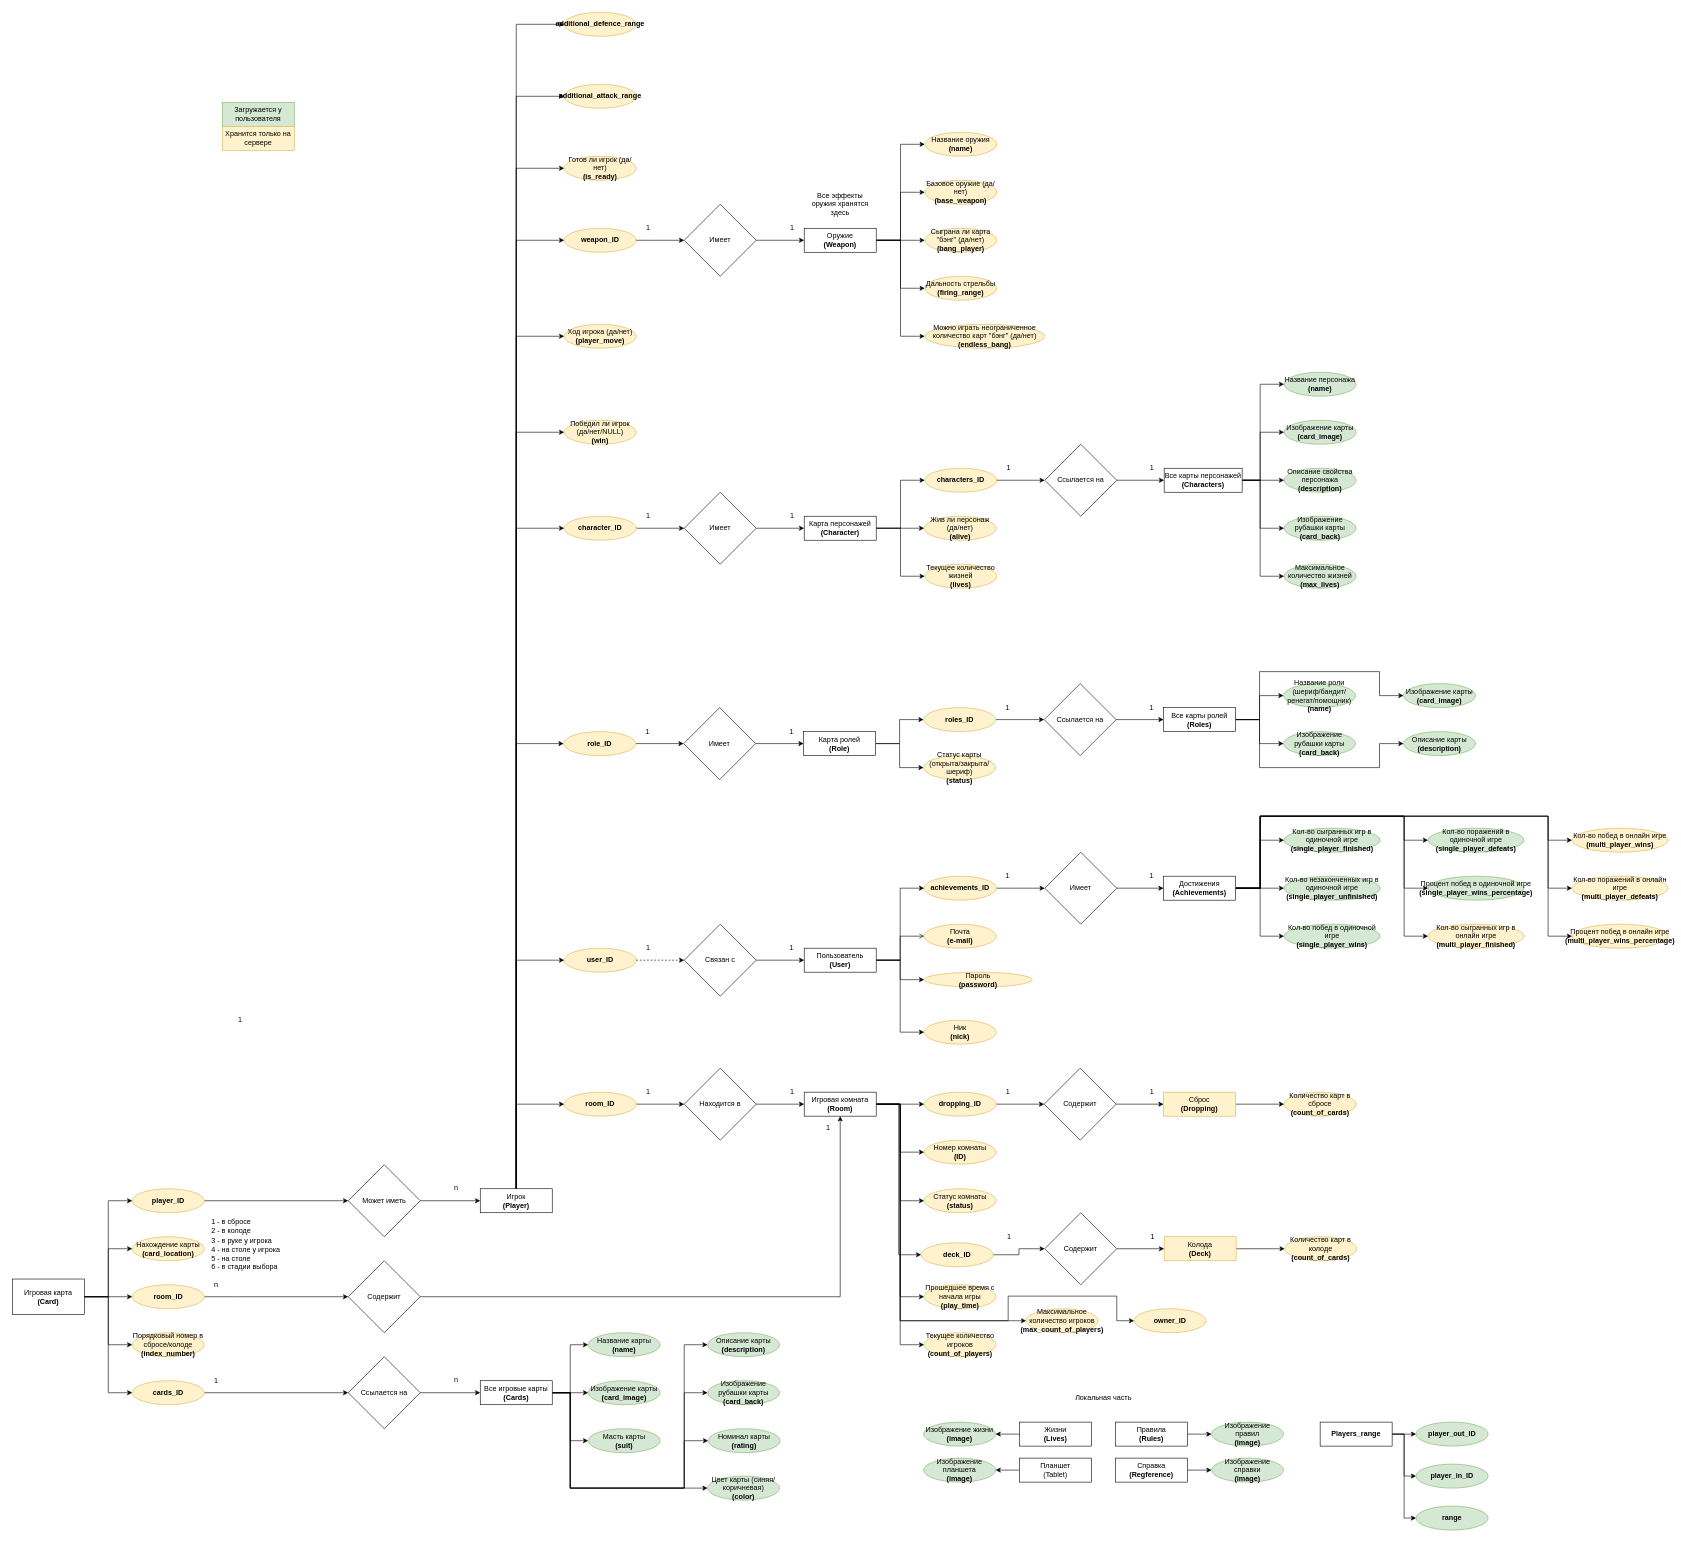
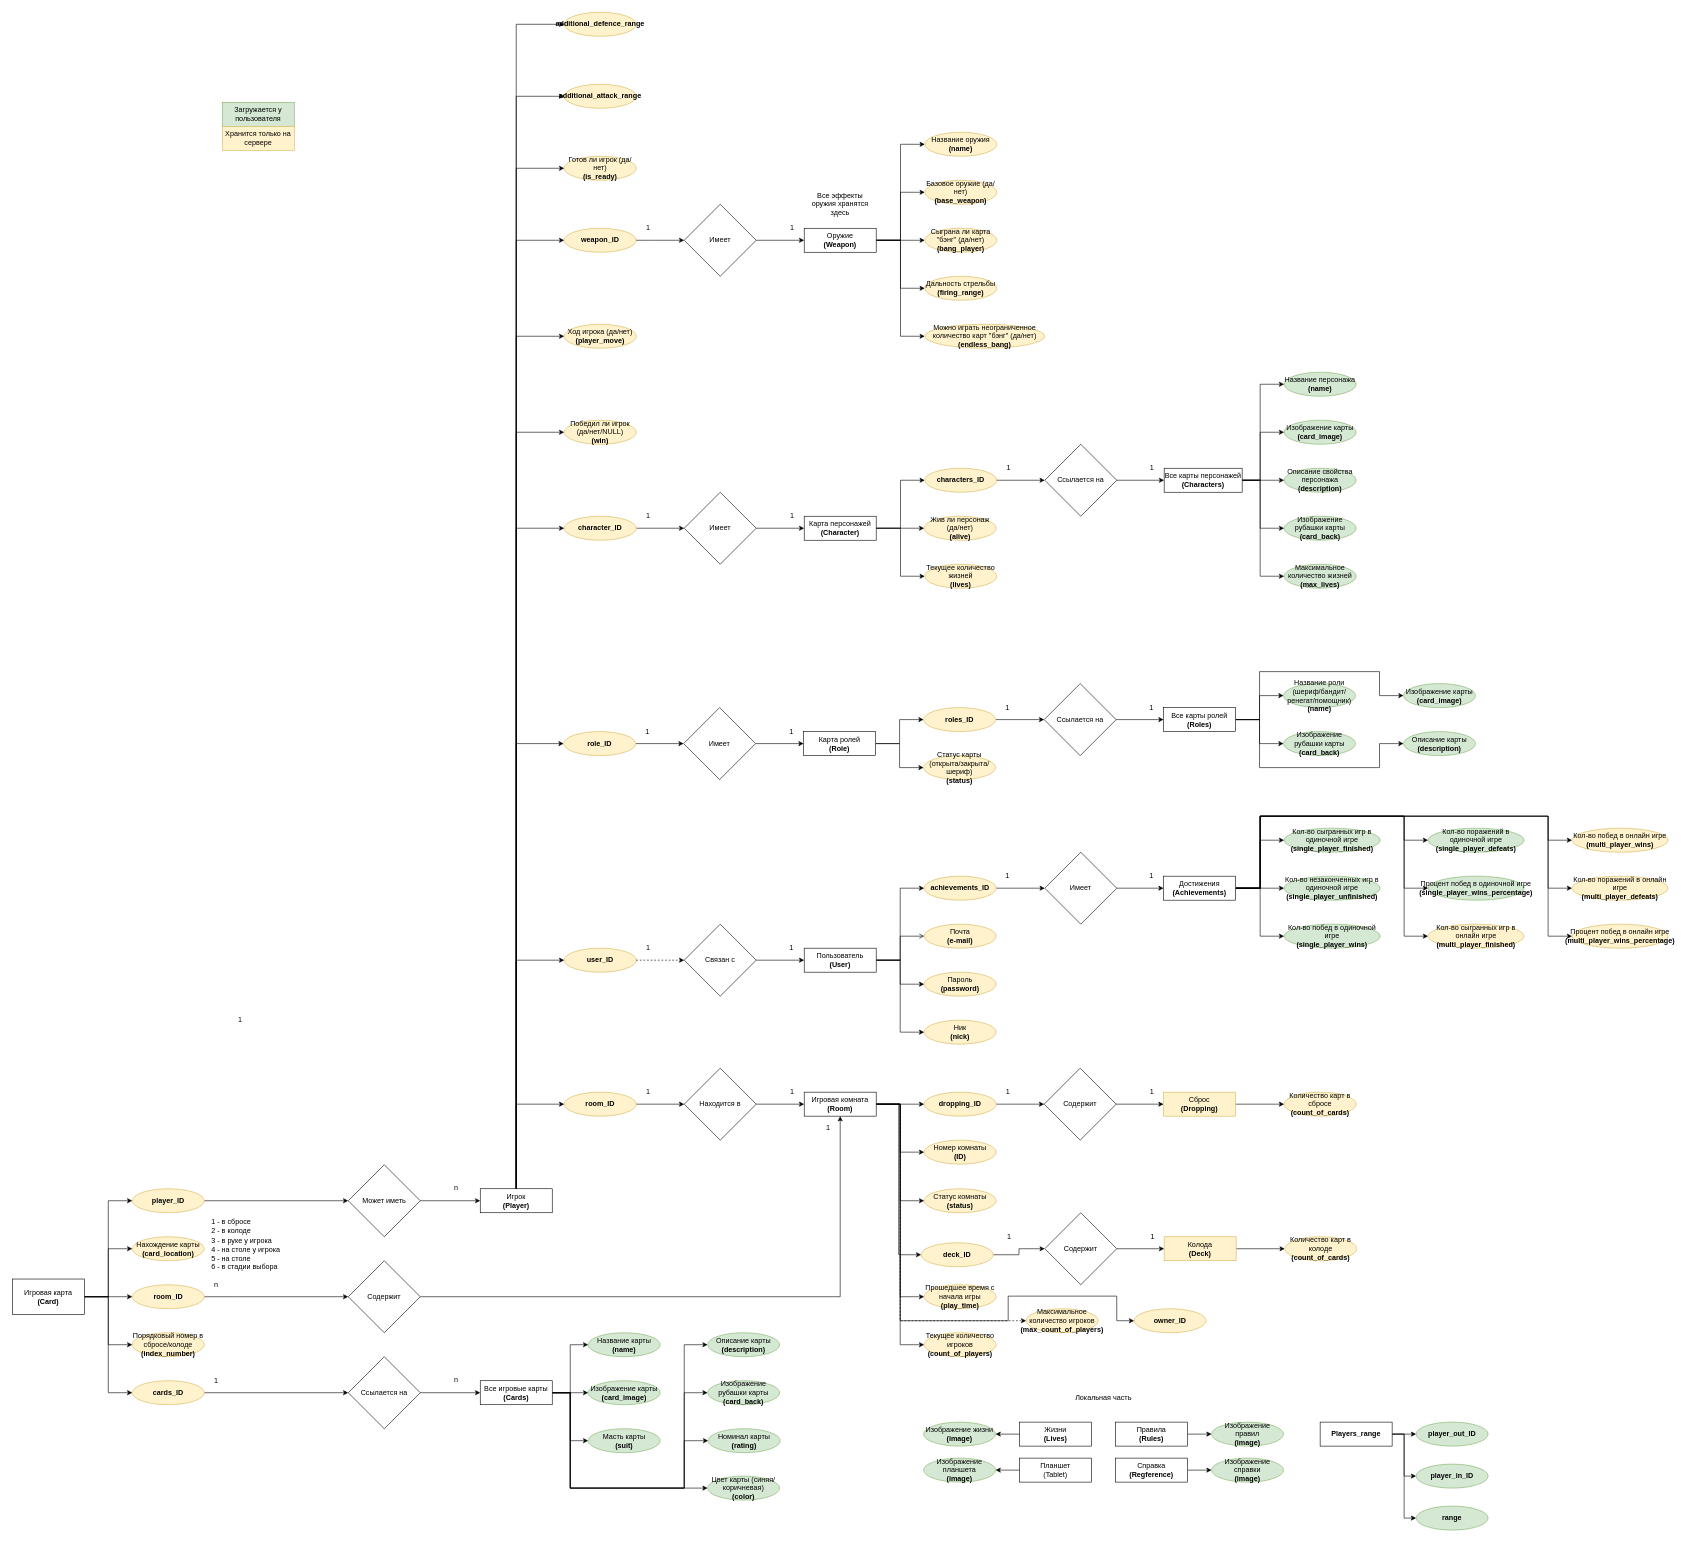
- <mxCell id="8" value="Пароль&lt;br&gt;&lt;b&gt;(password)&lt;/b&gt;" style="ellipse;whiteSpace=wrap;html=1;fillColor=#fff2cc;strokeColor=#d6b656;" parent="1" vertex="1"><mxGeometry x="1540" y="1620" width="180" height="25" as="geometry" /></mxCell>
+ <mxCell id="8" value="Пароль&lt;br&gt;&lt;b&gt;(password)&lt;/b&gt;" style="ellipse;whiteSpace=wrap;html=1;fillColor=#fff2cc;strokeColor=#d6b656;" parent="1" vertex="1"><mxGeometry x="1540" y="1620" width="120" height="40" as="geometry" /></mxCell>
- <mxCell id="48" style="edgeStyle=orthogonalEdgeStyle;rounded=0;orthogonalLoop=1;jettySize=auto;html=1;entryX=0;entryY=0.5;entryDx=0;entryDy=0;" edge="1" parent="1" source="50" target="228"><mxGeometry relative="1" as="geometry"><Array as="points"><mxPoint x="1500" y="1840" /><mxPoint x="1500" y="2201" /></Array></mxGeometry></mxCell>
+ <mxCell id="48" style="edgeStyle=orthogonalEdgeStyle;rounded=0;orthogonalLoop=1;jettySize=auto;html=1;entryX=0;entryY=0.5;entryDx=0;entryDy=0;dashed=1;" edge="1" parent="1" source="50" target="228"><mxGeometry relative="1" as="geometry"><Array as="points"><mxPoint x="1500" y="1840" /><mxPoint x="1500" y="2201" /></Array></mxGeometry></mxCell>
